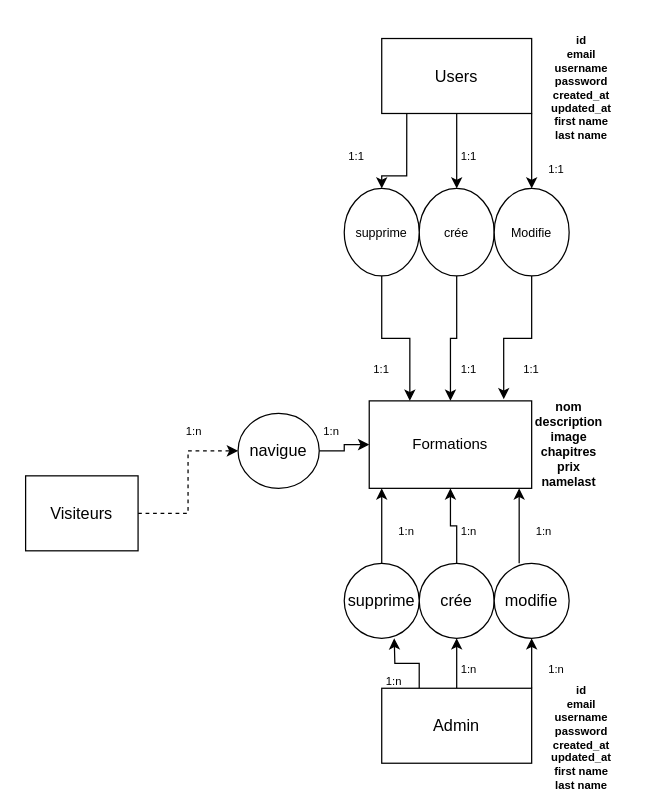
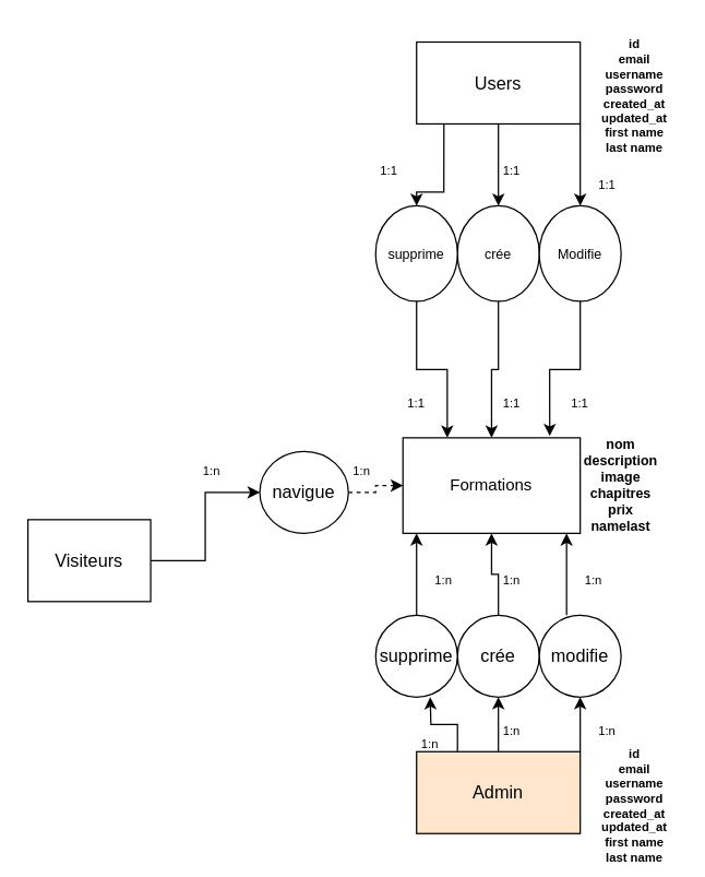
- <mxCell id="26" value="" style="edgeStyle=orthogonalEdgeStyle;rounded=0;orthogonalLoop=1;jettySize=auto;html=1;fontSize=13;" edge="1" parent="1" source="27" target="2"><mxGeometry relative="1" as="geometry" /></mxCell>
+ <mxCell id="26" value="" style="edgeStyle=orthogonalEdgeStyle;rounded=0;orthogonalLoop=1;jettySize=auto;html=1;fontSize=13;dashed=1;" edge="1" parent="1" source="27" target="2"><mxGeometry relative="1" as="geometry" /></mxCell>
- <mxCell id="24" value="" style="edgeStyle=orthogonalEdgeStyle;rounded=0;orthogonalLoop=1;jettySize=auto;html=1;fontSize=13;dashed=1;" edge="1" parent="1" source="25" target="27"><mxGeometry relative="1" as="geometry" /></mxCell>
+ <mxCell id="24" value="" style="edgeStyle=orthogonalEdgeStyle;rounded=0;orthogonalLoop=1;jettySize=auto;html=1;fontSize=13;" edge="1" parent="1" source="25" target="27"><mxGeometry relative="1" as="geometry" /></mxCell>
- <mxCell id="17" value="Admin" style="rounded=0;whiteSpace=wrap;html=1;fontSize=13;strokeWidth=1;" vertex="1" parent="1"><mxGeometry x="305" y="550" width="120" height="60" as="geometry" /></mxCell>
+ <mxCell id="17" value="Admin" style="rounded=0;whiteSpace=wrap;html=1;fontSize=13;strokeWidth=1;fillColor=#ffe6cc;" vertex="1" parent="1"><mxGeometry x="305" y="550" width="120" height="60" as="geometry" /></mxCell>
